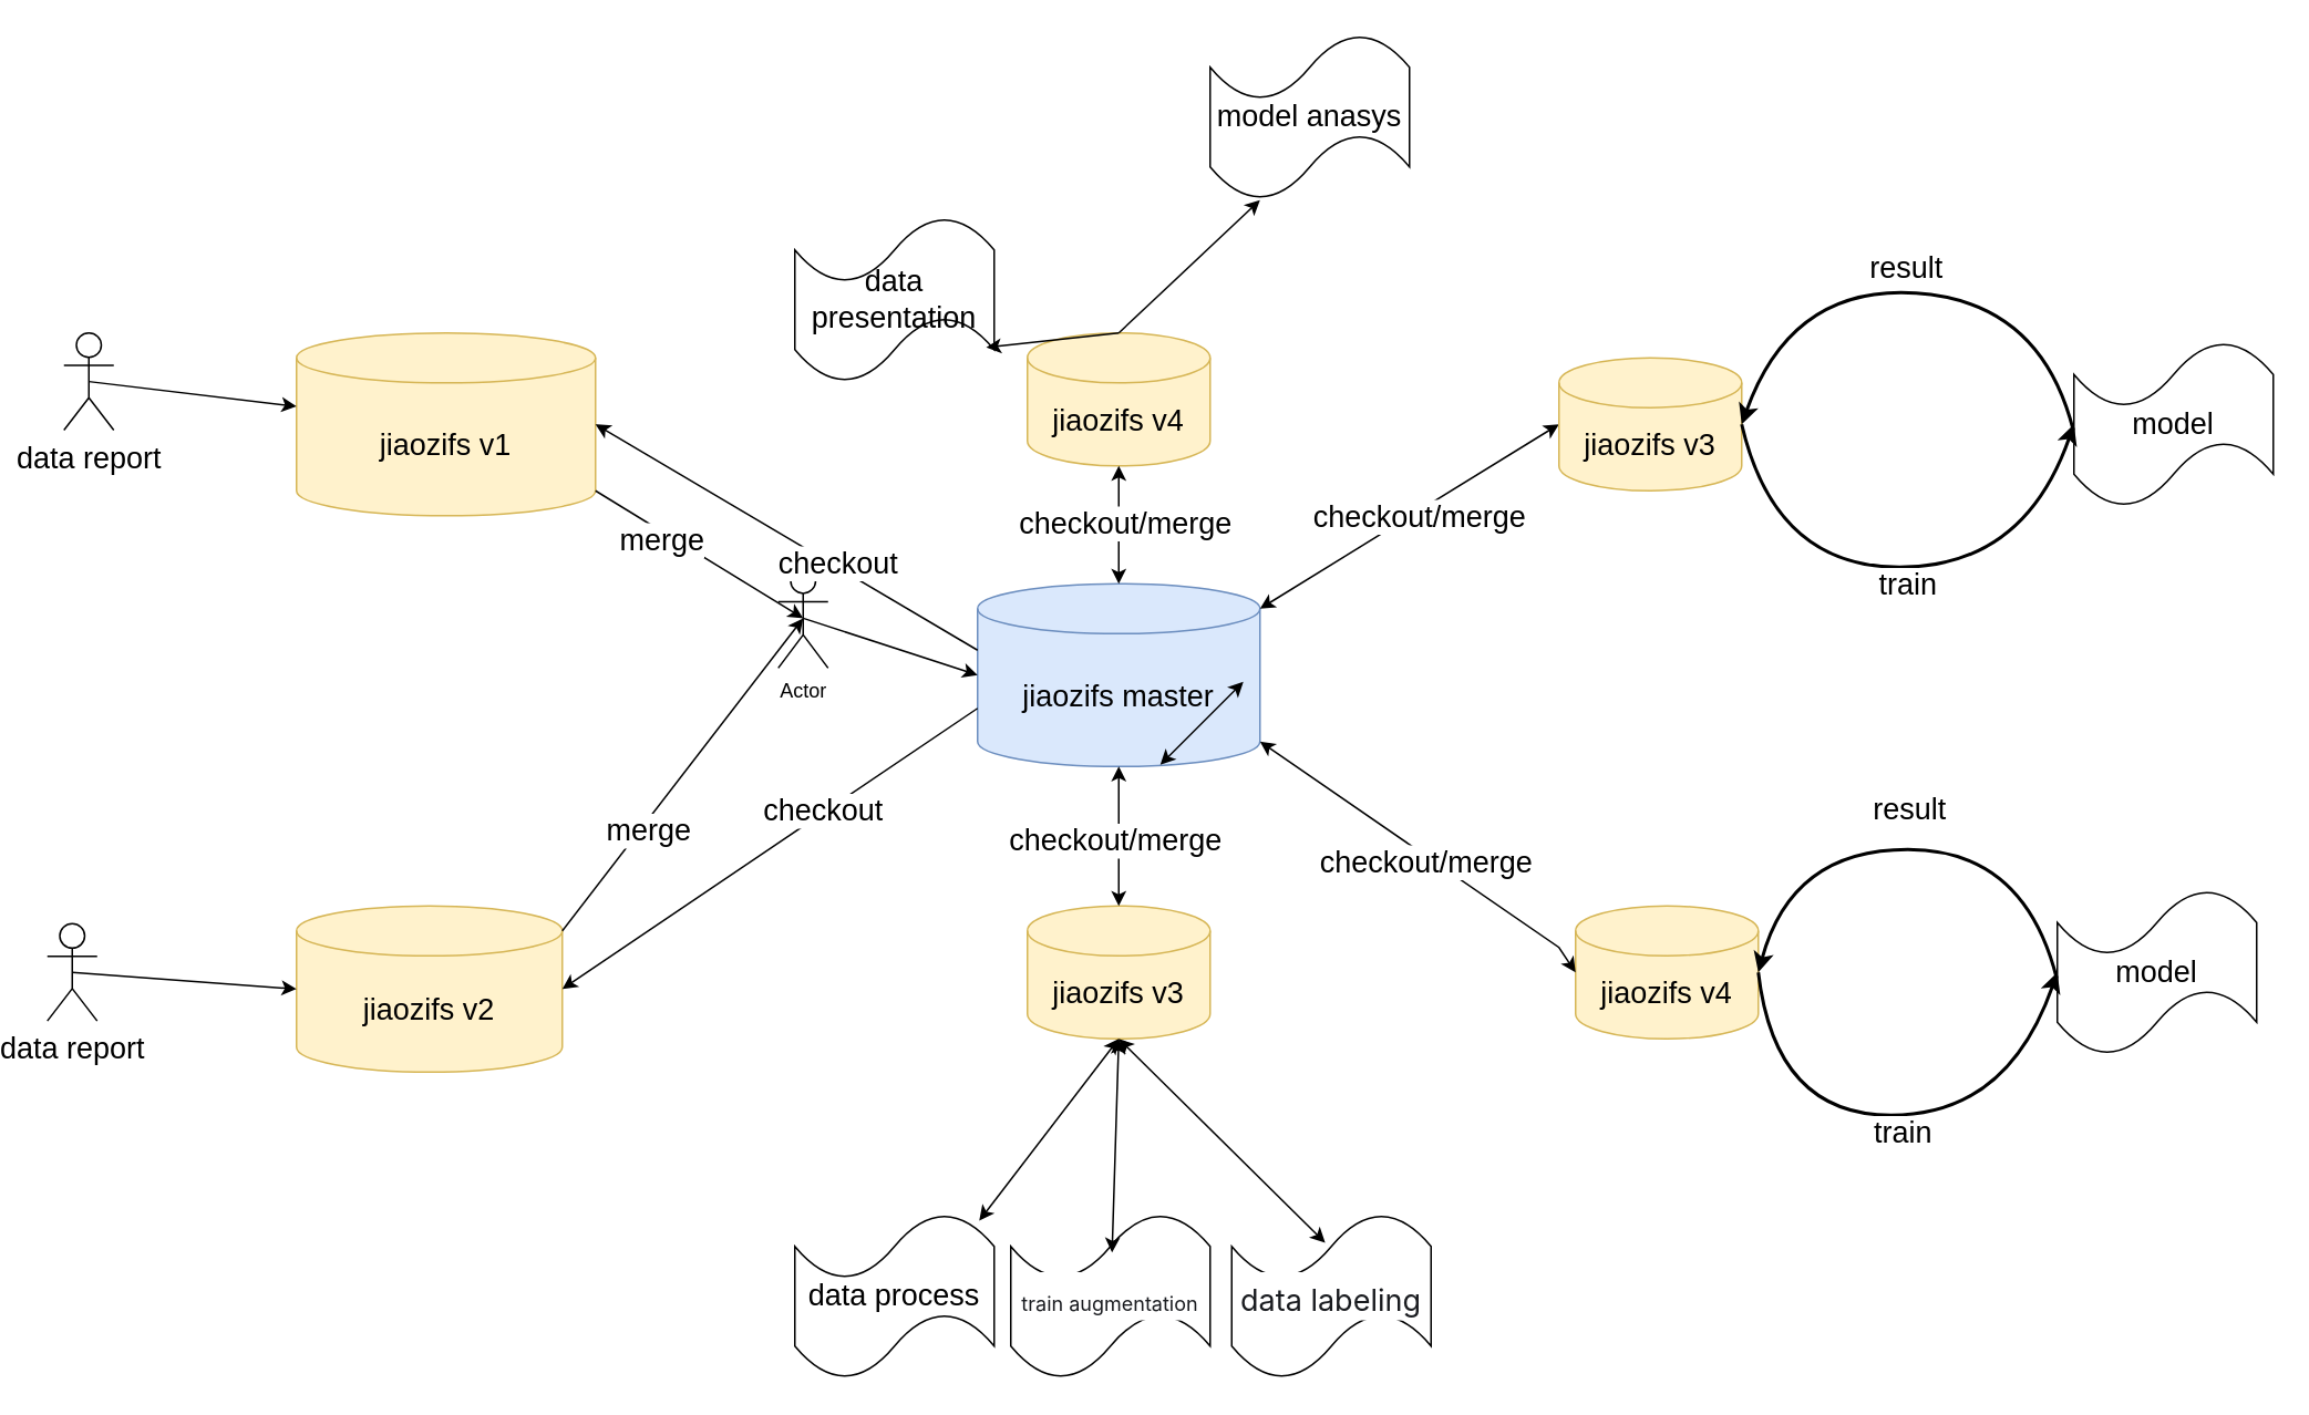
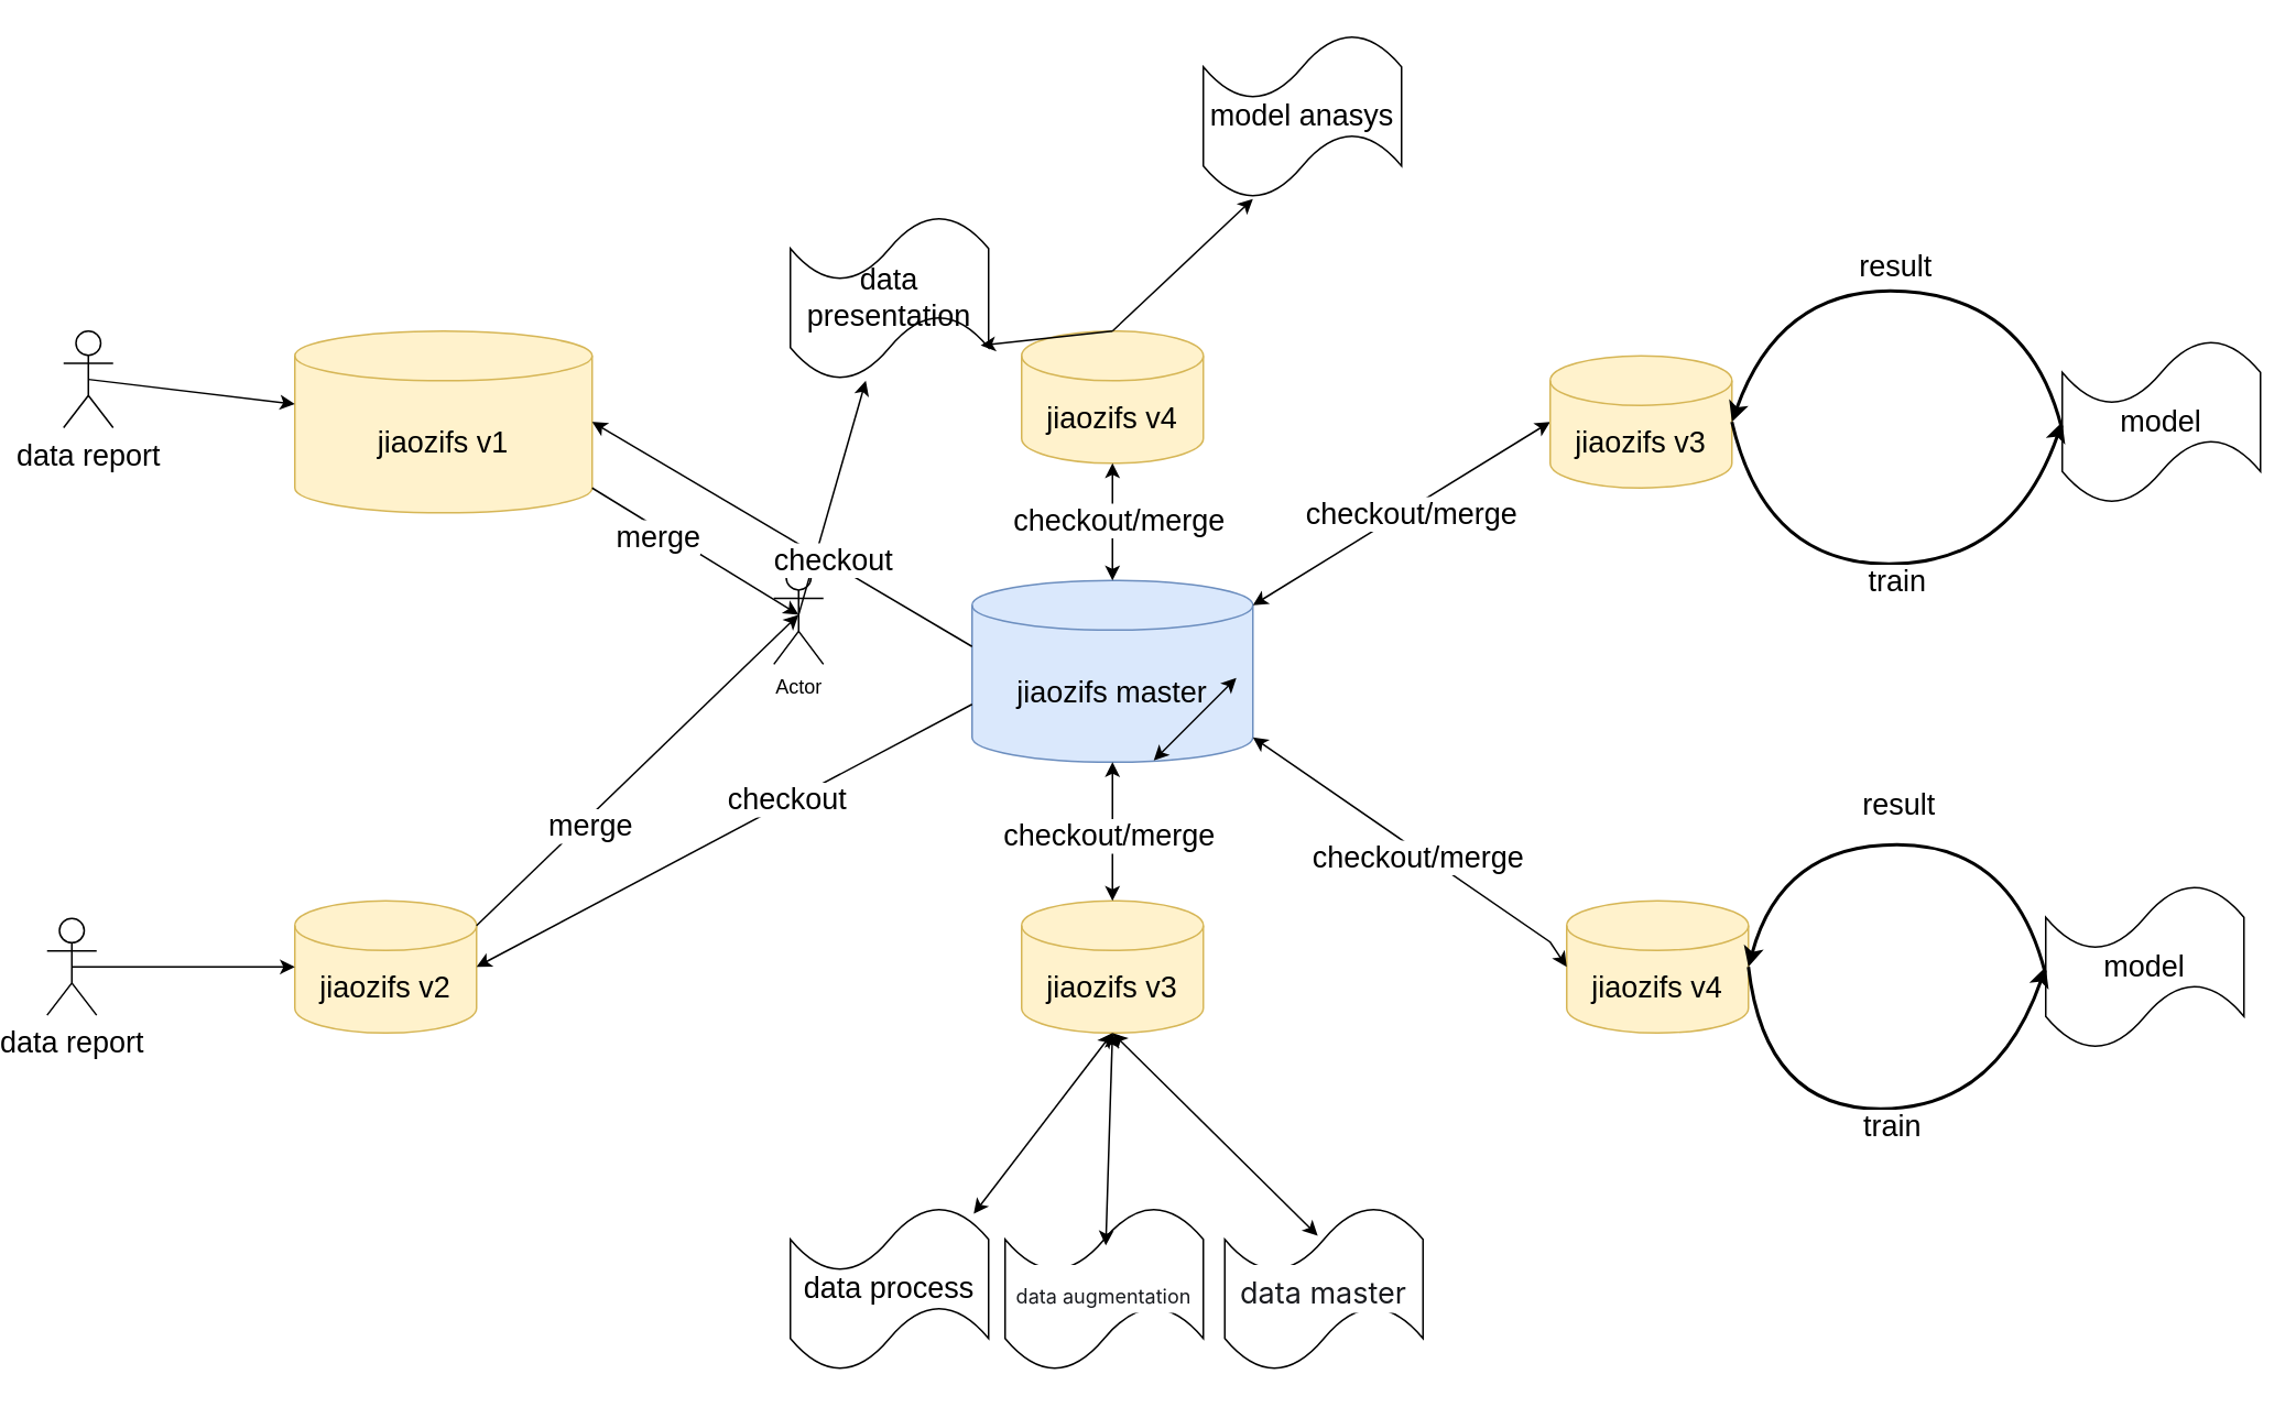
- <mxCell id="15" value="" style="endArrow=classic;html=1;rounded=0;entryX=0;entryY=0.5;entryDx=0;entryDy=0;entryPerimeter=0;exitX=0.5;exitY=0.5;exitDx=0;exitDy=0;exitPerimeter=0;" edge="1" parent="1" source="14" target="2"><mxGeometry width="50" height="50" relative="1" as="geometry"><mxPoint x="530" y="451" as="sourcePoint" /><mxPoint x="580" y="401" as="targetPoint" /></mxGeometry></mxCell>
+ <mxCell id="15" value="" style="endArrow=classic;html=1;rounded=0;exitX=0.5;exitY=0.5;exitDx=0;exitDy=0;exitPerimeter=0;" edge="1" parent="1" source="14" target="43"><mxGeometry width="50" height="50" relative="1" as="geometry"><mxPoint x="530" y="451" as="sourcePoint" /><mxPoint x="580" y="401" as="targetPoint" /></mxGeometry></mxCell>
- <mxCell id="5" value="&lt;font style=&quot;font-size: 18px;&quot;&gt;jiaozifs v2&lt;/font&gt;" style="shape=cylinder3;whiteSpace=wrap;html=1;boundedLbl=1;backgroundOutline=1;size=15;fillColor=#fff2cc;strokeColor=#d6b656;" vertex="1" parent="1"><mxGeometry x="170" y="545" width="160" height="100" as="geometry" /></mxCell>
+ <mxCell id="5" value="&lt;font style=&quot;font-size: 18px;&quot;&gt;jiaozifs v2&lt;/font&gt;" style="shape=cylinder3;whiteSpace=wrap;html=1;boundedLbl=1;backgroundOutline=1;size=15;fillColor=#fff2cc;strokeColor=#d6b656;" vertex="1" parent="1"><mxGeometry x="170" y="545" width="110" height="80" as="geometry" /></mxCell>
- <mxCell id="48" value="&lt;h1 style=&quot;font-variant-numeric: inherit; font-variant-east-asian: inherit; font-variant-alternates: inherit; font-variant-position: inherit; font-stretch: inherit; line-height: 1.22; font-family: -apple-system, BlinkMacSystemFont, &amp;quot;Helvetica Neue&amp;quot;, &amp;quot;PingFang SC&amp;quot;, &amp;quot;Microsoft YaHei&amp;quot;, &amp;quot;Source Han Sans SC&amp;quot;, &amp;quot;Noto Sans CJK SC&amp;quot;, &amp;quot;WenQuanYi Micro Hei&amp;quot;, sans-serif; font-optical-sizing: inherit; font-kerning: inherit; font-feature-settings: inherit; font-variation-settings: inherit; margin: 24px 0px; font-synthesis: style; overflow-wrap: break-word; color: rgb(25, 27, 31); text-align: start; background-color: rgb(255, 255, 255);&quot; class=&quot;Post-Title&quot;&gt;&lt;font style=&quot;font-weight: normal; font-size: 12px;&quot;&gt;train augmentation&lt;/font&gt;&lt;/h1&gt;" style="shape=tape;whiteSpace=wrap;html=1;" vertex="1" parent="1"><mxGeometry x="600" y="730" width="120" height="100" as="geometry" /></mxCell>
+ <mxCell id="48" value="&lt;h1 style=&quot;font-variant-numeric: inherit; font-variant-east-asian: inherit; font-variant-alternates: inherit; font-variant-position: inherit; font-stretch: inherit; line-height: 1.22; font-family: -apple-system, BlinkMacSystemFont, &amp;quot;Helvetica Neue&amp;quot;, &amp;quot;PingFang SC&amp;quot;, &amp;quot;Microsoft YaHei&amp;quot;, &amp;quot;Source Han Sans SC&amp;quot;, &amp;quot;Noto Sans CJK SC&amp;quot;, &amp;quot;WenQuanYi Micro Hei&amp;quot;, sans-serif; font-optical-sizing: inherit; font-kerning: inherit; font-feature-settings: inherit; font-variation-settings: inherit; margin: 24px 0px; font-synthesis: style; overflow-wrap: break-word; color: rgb(25, 27, 31); text-align: start; background-color: rgb(255, 255, 255);&quot; class=&quot;Post-Title&quot;&gt;&lt;font style=&quot;font-weight: normal; font-size: 12px;&quot;&gt;data augmentation&lt;/font&gt;&lt;/h1&gt;" style="shape=tape;whiteSpace=wrap;html=1;" vertex="1" parent="1"><mxGeometry x="600" y="730" width="120" height="100" as="geometry" /></mxCell>
- <mxCell id="50" value="&lt;h1 style=&quot;font-variant-numeric: inherit; font-variant-east-asian: inherit; font-variant-alternates: inherit; font-variant-position: inherit; font-stretch: inherit; line-height: 1.22; font-family: -apple-system, BlinkMacSystemFont, &amp;quot;Helvetica Neue&amp;quot;, &amp;quot;PingFang SC&amp;quot;, &amp;quot;Microsoft YaHei&amp;quot;, &amp;quot;Source Han Sans SC&amp;quot;, &amp;quot;Noto Sans CJK SC&amp;quot;, &amp;quot;WenQuanYi Micro Hei&amp;quot;, sans-serif; font-optical-sizing: inherit; font-kerning: inherit; font-feature-settings: inherit; font-variation-settings: inherit; margin: 24px 0px; font-synthesis: style; overflow-wrap: break-word; color: rgb(25, 27, 31); text-align: start; background-color: rgb(255, 255, 255);&quot; class=&quot;Post-Title&quot;&gt;&lt;font style=&quot;font-weight: normal; font-size: 18px;&quot;&gt;data labeling&lt;/font&gt;&lt;/h1&gt;" style="shape=tape;whiteSpace=wrap;html=1;" vertex="1" parent="1"><mxGeometry x="733" y="730" width="120" height="100" as="geometry" /></mxCell>
+ <mxCell id="50" value="&lt;h1 style=&quot;font-variant-numeric: inherit; font-variant-east-asian: inherit; font-variant-alternates: inherit; font-variant-position: inherit; font-stretch: inherit; line-height: 1.22; font-family: -apple-system, BlinkMacSystemFont, &amp;quot;Helvetica Neue&amp;quot;, &amp;quot;PingFang SC&amp;quot;, &amp;quot;Microsoft YaHei&amp;quot;, &amp;quot;Source Han Sans SC&amp;quot;, &amp;quot;Noto Sans CJK SC&amp;quot;, &amp;quot;WenQuanYi Micro Hei&amp;quot;, sans-serif; font-optical-sizing: inherit; font-kerning: inherit; font-feature-settings: inherit; font-variation-settings: inherit; margin: 24px 0px; font-synthesis: style; overflow-wrap: break-word; color: rgb(25, 27, 31); text-align: start; background-color: rgb(255, 255, 255);&quot; class=&quot;Post-Title&quot;&gt;&lt;font style=&quot;font-weight: normal; font-size: 18px;&quot;&gt;data master&lt;/font&gt;&lt;/h1&gt;" style="shape=tape;whiteSpace=wrap;html=1;" vertex="1" parent="1"><mxGeometry x="733" y="730" width="120" height="100" as="geometry" /></mxCell>
